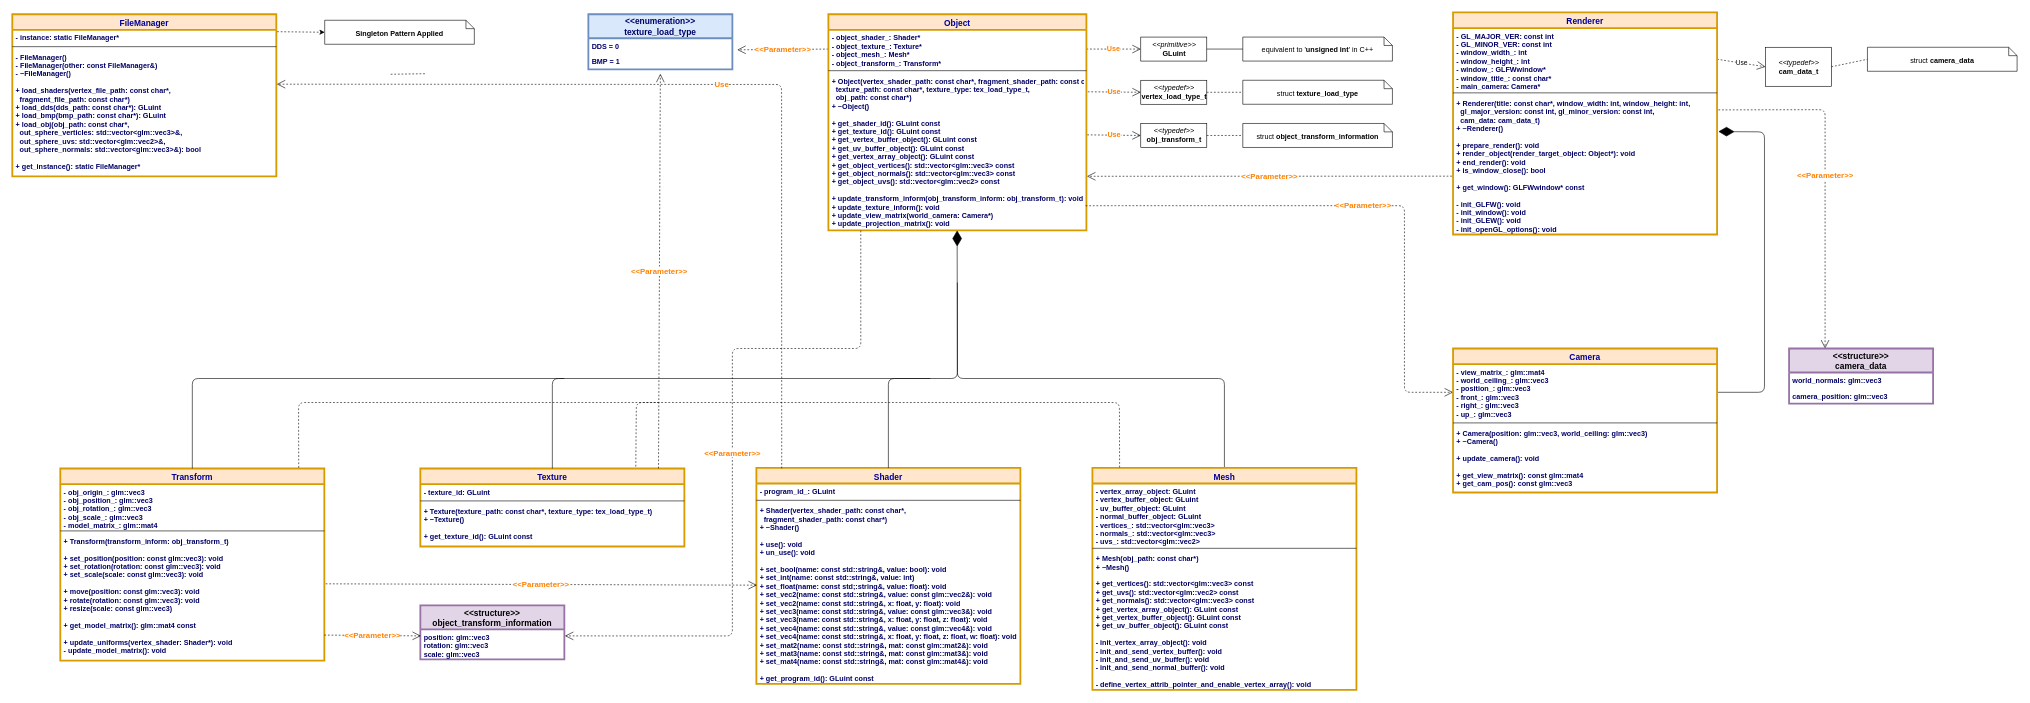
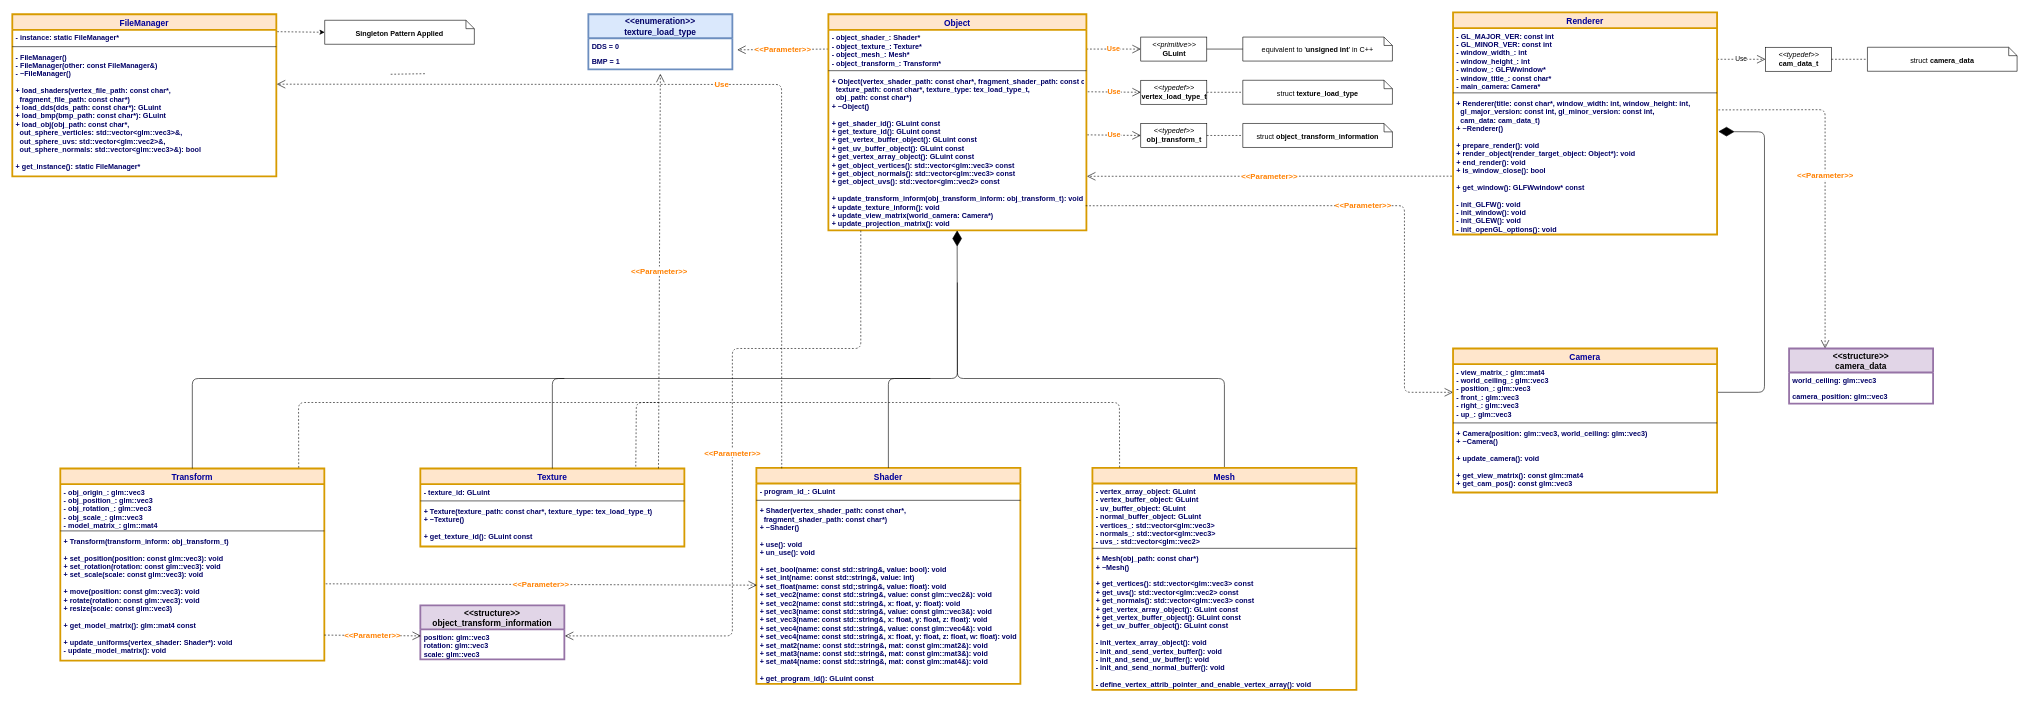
- <mxCell id="29" value="&lt;i&gt;&amp;lt;&amp;lt;typedef&amp;gt;&amp;gt;&lt;/i&gt;&lt;br&gt;&lt;b&gt;cam_data_t&lt;/b&gt;" style="html=1;" parent="1" vertex="1"><mxGeometry x="2941.6" y="78" width="110" height="65" as="geometry" /></mxCell>
+ <mxCell id="29" value="&lt;i&gt;&amp;lt;&amp;lt;typedef&amp;gt;&amp;gt;&lt;/i&gt;&lt;br&gt;&lt;b&gt;cam_data_t&lt;/b&gt;" style="html=1;" parent="1" vertex="1"><mxGeometry x="2941.6" y="78" width="110" height="40" as="geometry" /></mxCell>
- <mxCell id="46" value="world_normals: glm::vec3" style="text;strokeColor=none;fillColor=none;align=left;verticalAlign=top;spacingLeft=4;spacingRight=4;overflow=hidden;rotatable=0;points=[[0,0.5],[1,0.5]];portConstraint=eastwest;fontStyle=1;fontColor=#000066;" parent="45" vertex="1"><mxGeometry y="40" width="240" height="26" as="geometry" /></mxCell>
+ <mxCell id="46" value="world_ceiling: glm::vec3" style="text;strokeColor=none;fillColor=none;align=left;verticalAlign=top;spacingLeft=4;spacingRight=4;overflow=hidden;rotatable=0;points=[[0,0.5],[1,0.5]];portConstraint=eastwest;fontStyle=1;fontColor=#000066;" parent="45" vertex="1"><mxGeometry y="40" width="240" height="26" as="geometry" /></mxCell>
